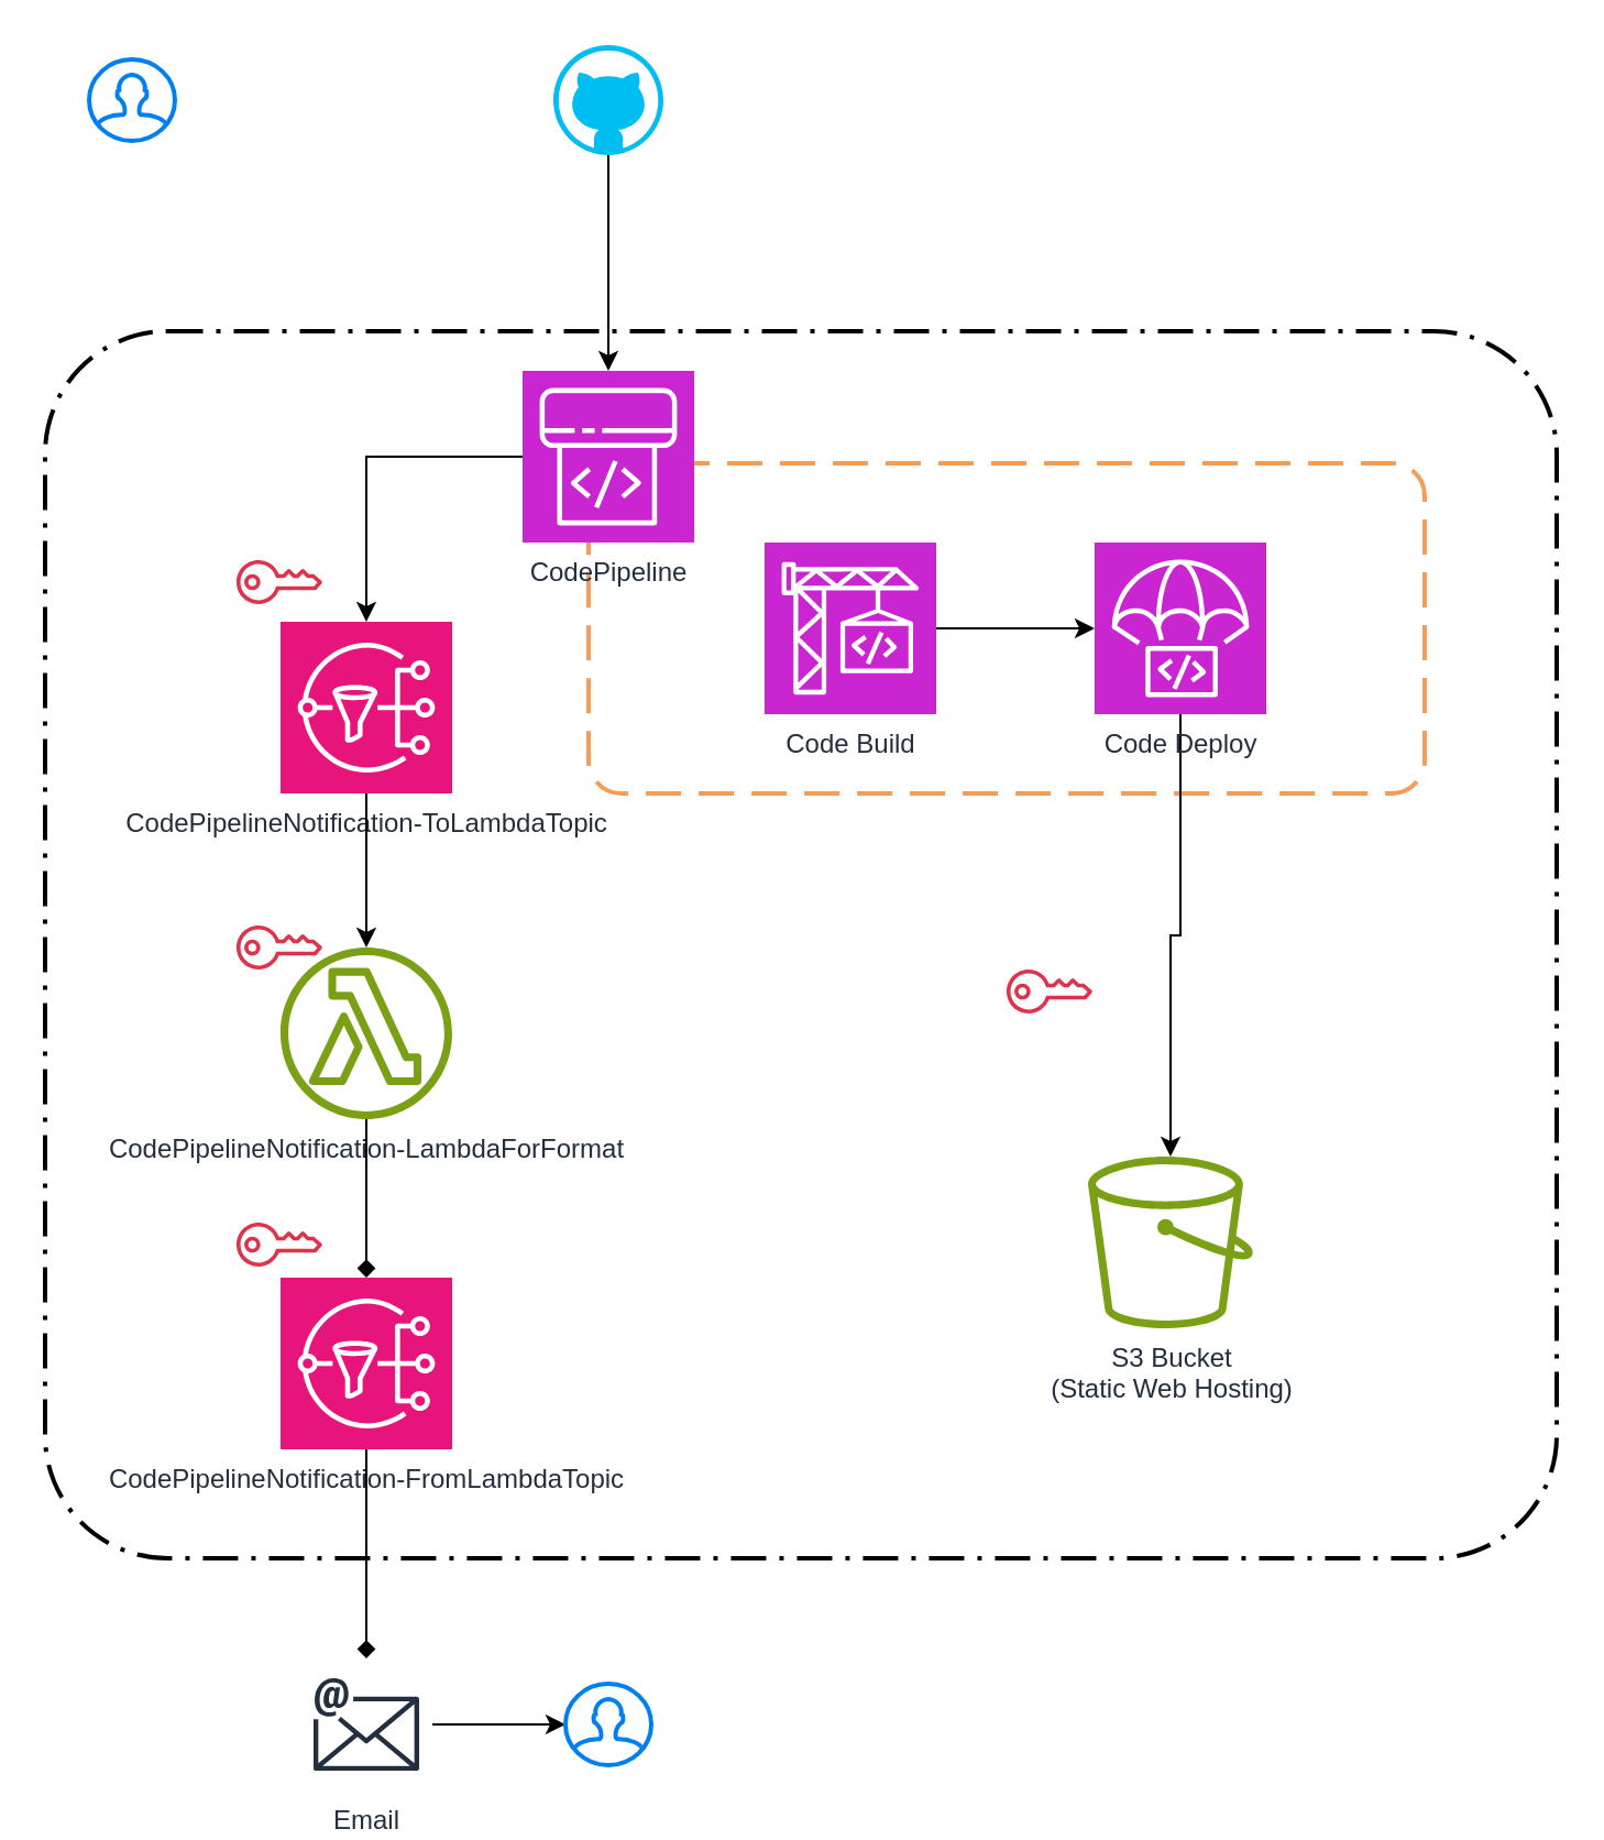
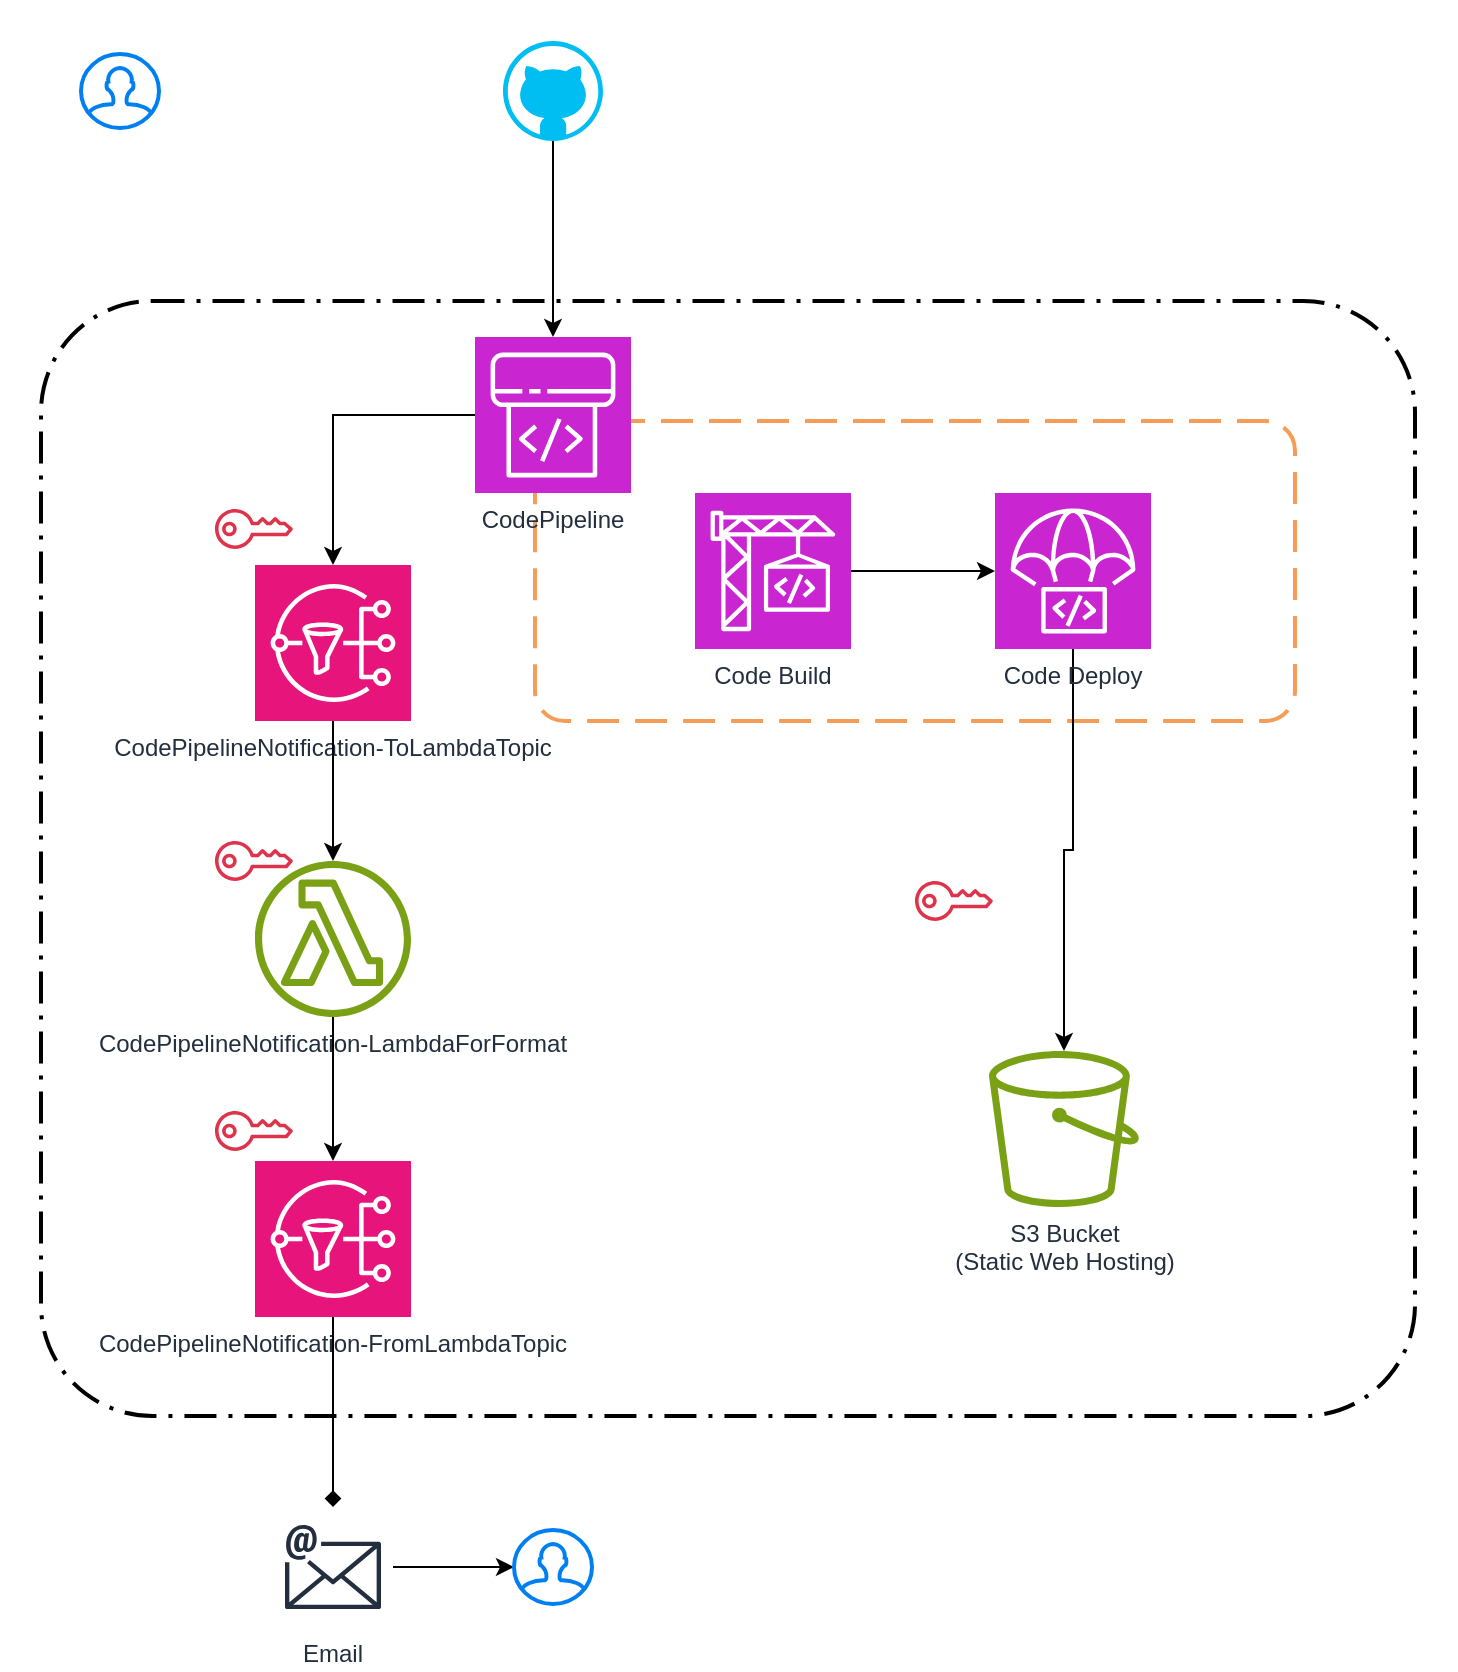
- <mxCell id="10" value="" style="edgeStyle=orthogonalEdgeStyle;rounded=0;orthogonalLoop=1;jettySize=auto;html=1;endArrow=diamond;" edge="1" parent="1" source="11" target="9"><mxGeometry relative="1" as="geometry" /></mxCell>
+ <mxCell id="10" value="" style="edgeStyle=orthogonalEdgeStyle;rounded=0;orthogonalLoop=1;jettySize=auto;html=1;" edge="1" parent="1" source="11" target="9"><mxGeometry relative="1" as="geometry" /></mxCell>
